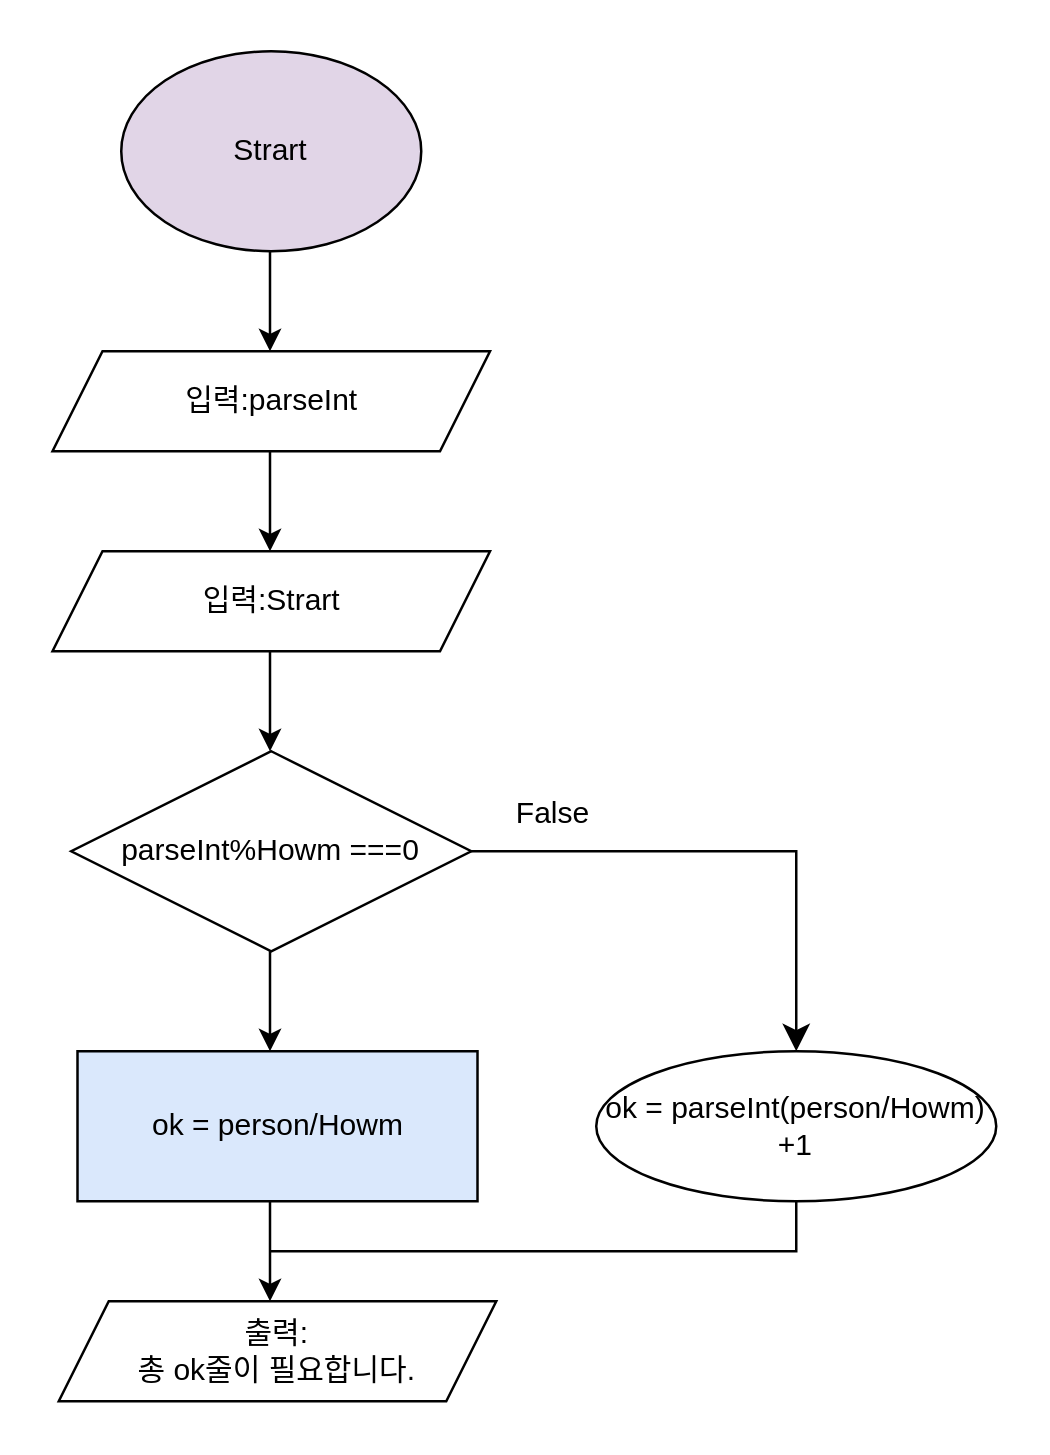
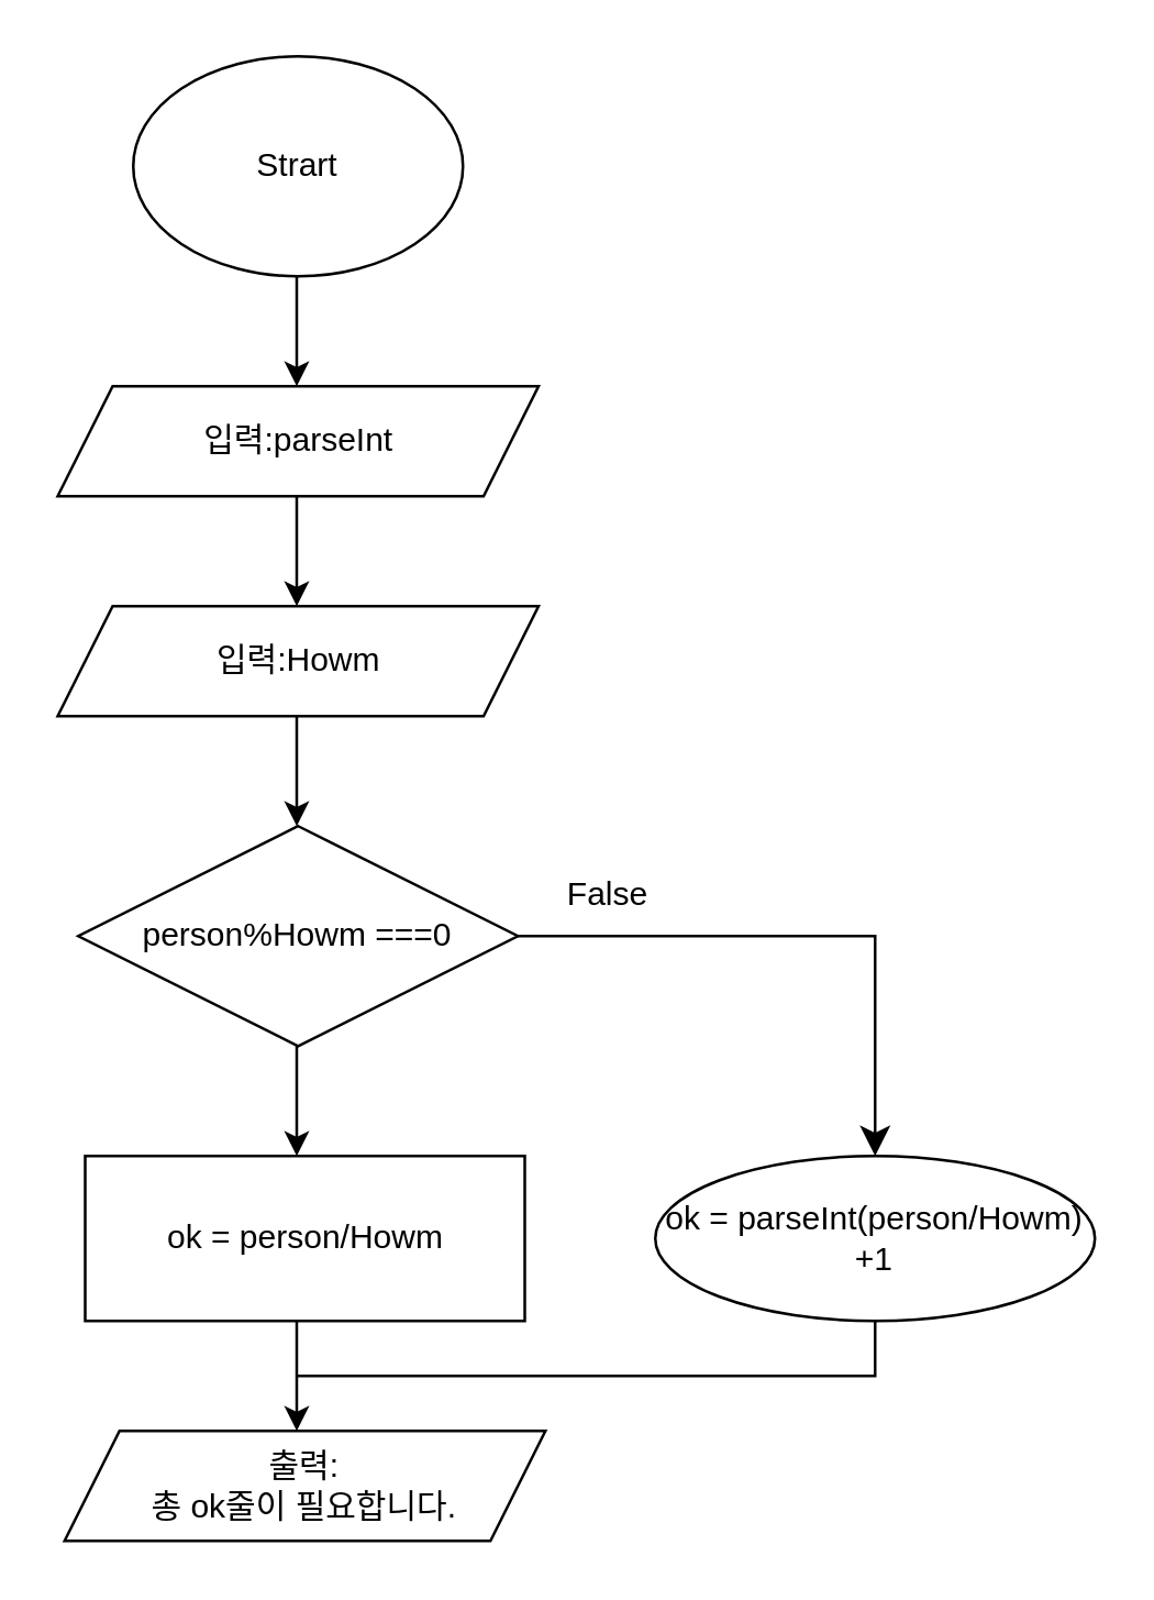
- <mxCell id="2" value="Strart" style="ellipse;whiteSpace=wrap;html=1;fillColor=#e1d5e7;" vertex="1" parent="1"><mxGeometry x="48" y="20" width="120" height="80" as="geometry" /></mxCell>
+ <mxCell id="2" value="Strart" style="ellipse;whiteSpace=wrap;html=1;" vertex="1" parent="1"><mxGeometry x="48" y="20" width="120" height="80" as="geometry" /></mxCell>
- <mxCell id="4" value="입력:Strart" style="shape=parallelogram;perimeter=parallelogramPerimeter;whiteSpace=wrap;html=1;fixedSize=1;" vertex="1" parent="1"><mxGeometry x="20.5" y="220" width="175" height="40" as="geometry" /></mxCell>
+ <mxCell id="4" value="입력:Howm" style="shape=parallelogram;perimeter=parallelogramPerimeter;whiteSpace=wrap;html=1;fixedSize=1;" vertex="1" parent="1"><mxGeometry x="20.5" y="220" width="175" height="40" as="geometry" /></mxCell>
- <mxCell id="5" value="parseInt%Howm ===0" style="rhombus;whiteSpace=wrap;html=1;" vertex="1" parent="1"><mxGeometry x="28" y="300" width="160" height="80" as="geometry" /></mxCell>
+ <mxCell id="5" value="person%Howm ===0" style="rhombus;whiteSpace=wrap;html=1;" vertex="1" parent="1"><mxGeometry x="28" y="300" width="160" height="80" as="geometry" /></mxCell>
- <mxCell id="6" value="ok = person/Howm" style="rounded=0;whiteSpace=wrap;html=1;fillColor=#dae8fc;" vertex="1" parent="1"><mxGeometry x="30.5" y="420" width="160" height="60" as="geometry" /></mxCell>
+ <mxCell id="6" value="ok = person/Howm" style="rounded=0;whiteSpace=wrap;html=1;" vertex="1" parent="1"><mxGeometry x="30.5" y="420" width="160" height="60" as="geometry" /></mxCell>
